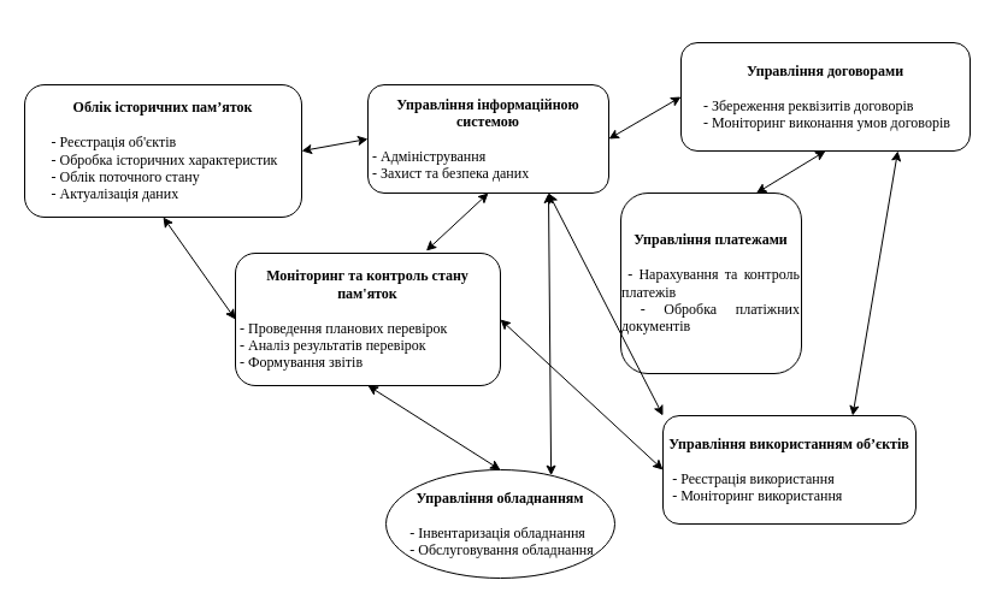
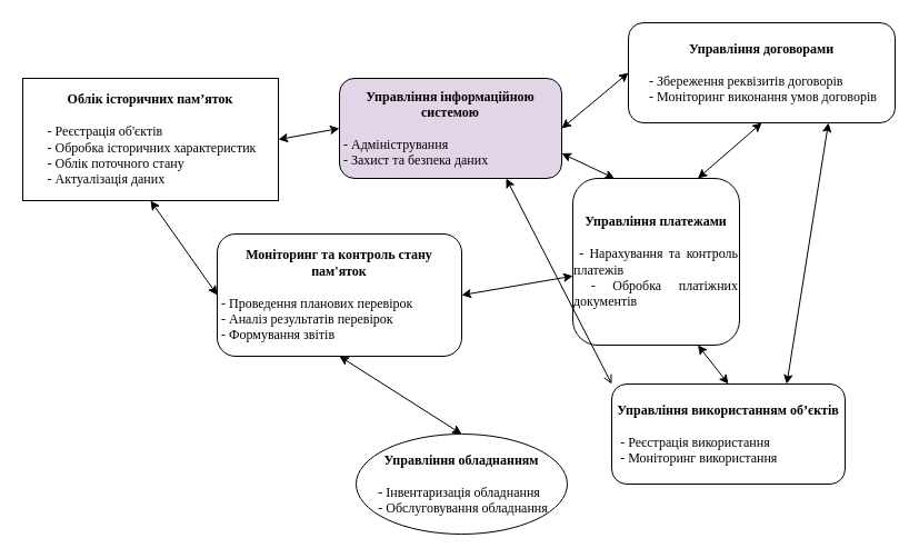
- <mxCell id="3" value="&lt;div style=&quot;&quot;&gt;&lt;span style=&quot;background-color: initial;&quot;&gt;&lt;font face=&quot;Tahoma&quot;&gt;&lt;b&gt;Управління договорами&lt;/b&gt;&lt;/font&gt;&lt;/span&gt;&lt;/div&gt;&lt;div style=&quot;&quot;&gt;&lt;span style=&quot;background-color: initial;&quot;&gt;&lt;font face=&quot;Tahoma&quot;&gt;&lt;b&gt;&lt;br&gt;&lt;/b&gt;&lt;/font&gt;&lt;div style=&quot;text-align: justify;&quot;&gt;&lt;span style=&quot;font-family: Tahoma; background-color: initial;&quot;&gt;&amp;nbsp;-&amp;nbsp;&lt;/span&gt;&lt;span style=&quot;background-color: initial; text-align: center;&quot;&gt;&lt;font face=&quot;Tahoma&quot;&gt;Збереження реквізитів договорів&lt;/font&gt;&lt;/span&gt;&lt;/div&gt;&lt;div style=&quot;text-align: justify;&quot;&gt;&lt;span style=&quot;background-color: initial; text-align: center;&quot;&gt;&lt;font face=&quot;Tahoma&quot;&gt;&amp;nbsp;- Моніторинг виконання умов договорів&lt;/font&gt;&lt;/span&gt;&lt;/div&gt;&lt;/span&gt;&lt;/div&gt;" style="rounded=1;whiteSpace=wrap;html=1;align=center;" vertex="1" parent="1"><mxGeometry x="565" y="35" width="240" height="90" as="geometry" /></mxCell>
+ <mxCell id="3" value="&lt;div style=&quot;&quot;&gt;&lt;span style=&quot;background-color: initial;&quot;&gt;&lt;font face=&quot;Tahoma&quot;&gt;&lt;b&gt;Управління договорами&lt;/b&gt;&lt;/font&gt;&lt;/span&gt;&lt;/div&gt;&lt;div style=&quot;&quot;&gt;&lt;span style=&quot;background-color: initial;&quot;&gt;&lt;font face=&quot;Tahoma&quot;&gt;&lt;b&gt;&lt;br&gt;&lt;/b&gt;&lt;/font&gt;&lt;div style=&quot;text-align: justify;&quot;&gt;&lt;span style=&quot;font-family: Tahoma; background-color: initial;&quot;&gt;&amp;nbsp;-&amp;nbsp;&lt;/span&gt;&lt;span style=&quot;background-color: initial; text-align: center;&quot;&gt;&lt;font face=&quot;Tahoma&quot;&gt;Збереження реквізитів договорів&lt;/font&gt;&lt;/span&gt;&lt;/div&gt;&lt;div style=&quot;text-align: justify;&quot;&gt;&lt;span style=&quot;background-color: initial; text-align: center;&quot;&gt;&lt;font face=&quot;Tahoma&quot;&gt;&amp;nbsp;- Моніторинг виконання умов договорів&lt;/font&gt;&lt;/span&gt;&lt;/div&gt;&lt;/span&gt;&lt;/div&gt;" style="rounded=1;whiteSpace=wrap;html=1;align=center;" vertex="1" parent="1"><mxGeometry x="565" y="20" width="240" height="90" as="geometry" /></mxCell>
- <mxCell id="2" value="&lt;div style=&quot;&quot;&gt;&lt;span style=&quot;font-family: Tahoma; background-color: initial;&quot;&gt;&lt;b&gt;Управління інформаційною системою&lt;/b&gt;&lt;br&gt;&lt;br&gt;&lt;div style=&quot;text-align: justify;&quot;&gt;&lt;span style=&quot;background-color: initial;&quot;&gt;&amp;nbsp;- Адміністрування&lt;br&gt;&amp;nbsp;- Захист та безпека даних&lt;/span&gt;&lt;/div&gt;&lt;/span&gt;&lt;/div&gt;" style="rounded=1;whiteSpace=wrap;html=1;align=center;" vertex="1" parent="1"><mxGeometry x="305" y="70" width="200" height="90" as="geometry" /></mxCell>
+ <mxCell id="2" value="&lt;div style=&quot;&quot;&gt;&lt;span style=&quot;font-family: Tahoma; background-color: initial;&quot;&gt;&lt;b&gt;Управління інформаційною системою&lt;/b&gt;&lt;br&gt;&lt;br&gt;&lt;div style=&quot;text-align: justify;&quot;&gt;&lt;span style=&quot;background-color: initial;&quot;&gt;&amp;nbsp;- Адміністрування&lt;br&gt;&amp;nbsp;- Захист та безпека даних&lt;/span&gt;&lt;/div&gt;&lt;/span&gt;&lt;/div&gt;" style="rounded=1;whiteSpace=wrap;html=1;align=center;fillColor=#e1d5e7;" vertex="1" parent="1"><mxGeometry x="305" y="70" width="200" height="90" as="geometry" /></mxCell>
- <mxCell id="6" value="&lt;div style=&quot;&quot;&gt;&lt;span style=&quot;background-color: initial;&quot;&gt;&lt;font face=&quot;Tahoma&quot;&gt;&lt;b&gt;Облік історичних пам’яток&lt;/b&gt;&lt;/font&gt;&lt;br&gt;&lt;br&gt;&lt;div style=&quot;text-align: justify;&quot;&gt;&lt;span style=&quot;background-color: initial;&quot;&gt;&lt;font face=&quot;Tahoma&quot;&gt;&amp;nbsp;- Реєстрація об'єктів&lt;/font&gt;&lt;br&gt;&lt;font face=&quot;Tahoma&quot;&gt;&amp;nbsp;&lt;/font&gt;&lt;/span&gt;&lt;span style=&quot;background-color: initial; font-family: Tahoma;&quot;&gt;-&amp;nbsp;&lt;/span&gt;&lt;span style=&quot;background-color: initial;&quot;&gt;&lt;font face=&quot;Tahoma&quot;&gt;Обробка історичних характеристик&lt;/font&gt;&lt;br&gt;&lt;/span&gt;&lt;span style=&quot;font-family: Tahoma;&quot;&gt;&amp;nbsp;-&amp;nbsp;&lt;/span&gt;&lt;font face=&quot;Tahoma&quot;&gt;Облік поточного стану&lt;/font&gt;&lt;br&gt;&lt;span style=&quot;font-family: Tahoma;&quot;&gt;&amp;nbsp;-&amp;nbsp;&lt;/span&gt;&lt;span style=&quot;background-color: initial; text-align: center;&quot;&gt;&lt;font face=&quot;Tahoma&quot;&gt;Актуалізація даних&lt;/font&gt;&lt;/span&gt;&lt;span style=&quot;background-color: initial; font-family: Tahoma;&quot;&gt;&lt;br&gt;&lt;/span&gt;&lt;/div&gt;&lt;/span&gt;&lt;/div&gt;" style="rounded=1;whiteSpace=wrap;html=1;align=center;" vertex="1" parent="1"><mxGeometry x="20" y="70" width="230" height="110" as="geometry" /></mxCell>
+ <mxCell id="6" value="&lt;div style=&quot;&quot;&gt;&lt;span style=&quot;background-color: initial;&quot;&gt;&lt;font face=&quot;Tahoma&quot;&gt;&lt;b&gt;Облік історичних пам’яток&lt;/b&gt;&lt;/font&gt;&lt;br&gt;&lt;br&gt;&lt;div style=&quot;text-align: justify;&quot;&gt;&lt;span style=&quot;background-color: initial;&quot;&gt;&lt;font face=&quot;Tahoma&quot;&gt;&amp;nbsp;- Реєстрація об'єктів&lt;/font&gt;&lt;br&gt;&lt;font face=&quot;Tahoma&quot;&gt;&amp;nbsp;&lt;/font&gt;&lt;/span&gt;&lt;span style=&quot;background-color: initial; font-family: Tahoma;&quot;&gt;-&amp;nbsp;&lt;/span&gt;&lt;span style=&quot;background-color: initial;&quot;&gt;&lt;font face=&quot;Tahoma&quot;&gt;Обробка історичних характеристик&lt;/font&gt;&lt;br&gt;&lt;/span&gt;&lt;span style=&quot;font-family: Tahoma;&quot;&gt;&amp;nbsp;-&amp;nbsp;&lt;/span&gt;&lt;font face=&quot;Tahoma&quot;&gt;Облік поточного стану&lt;/font&gt;&lt;br&gt;&lt;span style=&quot;font-family: Tahoma;&quot;&gt;&amp;nbsp;-&amp;nbsp;&lt;/span&gt;&lt;span style=&quot;background-color: initial; text-align: center;&quot;&gt;&lt;font face=&quot;Tahoma&quot;&gt;Актуалізація даних&lt;/font&gt;&lt;/span&gt;&lt;span style=&quot;background-color: initial; font-family: Tahoma;&quot;&gt;&lt;br&gt;&lt;/span&gt;&lt;/div&gt;&lt;/span&gt;&lt;/div&gt;" style="whiteSpace=wrap;html=1;align=center;rounded=0;" vertex="1" parent="1"><mxGeometry x="20" y="70" width="230" height="110" as="geometry" /></mxCell>
+ <mxCell id="15" value="" style="endArrow=classic;startArrow=classic;html=1;rounded=0;entryX=0.25;entryY=0;entryDx=0;entryDy=0;exitX=1;exitY=0.75;exitDx=0;exitDy=0;" edge="1" parent="1" source="2" target="7"><mxGeometry width="50" height="50" relative="1" as="geometry"><mxPoint x="390" y="200" as="sourcePoint" /><mxPoint x="440" y="150" as="targetPoint" /></mxGeometry></mxCell>
- <mxCell id="8" value="" style="endArrow=classic;startArrow=classic;html=1;rounded=0;entryX=0.5;entryY=1;entryDx=0;entryDy=0;exitX=0.72;exitY=-0.018;exitDx=0;exitDy=0;exitPerimeter=0;" edge="1" parent="1" source="19" target="2"><mxGeometry width="50" height="50" relative="1" as="geometry"><mxPoint x="390" y="300" as="sourcePoint" /><mxPoint x="440" y="250" as="targetPoint" /></mxGeometry></mxCell>
- <mxCell id="20" value="" style="endArrow=classic;startArrow=classic;html=1;rounded=0;entryX=0.75;entryY=1;entryDx=0;entryDy=0;exitX=0.75;exitY=0;exitDx=0;exitDy=0;" edge="1" parent="1" source="5" target="2"><mxGeometry width="50" height="50" relative="1" as="geometry"><mxPoint x="390" y="200" as="sourcePoint" /><mxPoint x="440" y="150" as="targetPoint" /></mxGeometry></mxCell>
- <mxCell id="12" value="" style="endArrow=classic;startArrow=classic;html=1;rounded=0;entryX=0;entryY=0.5;entryDx=0;entryDy=0;exitX=1;exitY=0.5;exitDx=0;exitDy=0;" edge="1" parent="1" source="19" target="4"><mxGeometry width="50" height="50" relative="1" as="geometry"><mxPoint x="390" y="200" as="sourcePoint" /><mxPoint x="440" y="150" as="targetPoint" /></mxGeometry></mxCell>
+ <mxCell id="12" value="" style="endArrow=classic;startArrow=classic;html=1;rounded=0;exitX=1;exitY=0.5;exitDx=0;exitDy=0;" edge="1" parent="1" source="19" target="7"><mxGeometry width="50" height="50" relative="1" as="geometry"><mxPoint x="390" y="200" as="sourcePoint" /><mxPoint x="440" y="150" as="targetPoint" /></mxGeometry></mxCell>
+ <mxCell id="13" value="" style="endArrow=classic;startArrow=classic;html=1;rounded=0;entryX=0.5;entryY=0;entryDx=0;entryDy=0;exitX=0.75;exitY=1;exitDx=0;exitDy=0;" edge="1" parent="1" source="7" target="4"><mxGeometry width="50" height="50" relative="1" as="geometry"><mxPoint x="390" y="200" as="sourcePoint" /><mxPoint x="440" y="150" as="targetPoint" /></mxGeometry></mxCell>
- <mxCell id="11" value="" style="endArrow=classic;startArrow=classic;html=1;rounded=0;entryX=0;entryY=0;entryDx=0;entryDy=0;exitX=0.75;exitY=1;exitDx=0;exitDy=0;" edge="1" parent="1" source="2" target="4"><mxGeometry width="50" height="50" relative="1" as="geometry"><mxPoint x="390" y="200" as="sourcePoint" /><mxPoint x="440" y="150" as="targetPoint" /></mxGeometry></mxCell>
+ <mxCell id="11" value="" style="endArrow=open;startArrow=classic;html=1;rounded=0;entryX=0;entryY=0;entryDx=0;entryDy=0;exitX=0.75;exitY=1;exitDx=0;exitDy=0;" edge="1" parent="1" source="2" target="4"><mxGeometry width="50" height="50" relative="1" as="geometry"><mxPoint x="390" y="200" as="sourcePoint" /><mxPoint x="440" y="150" as="targetPoint" /></mxGeometry></mxCell>
